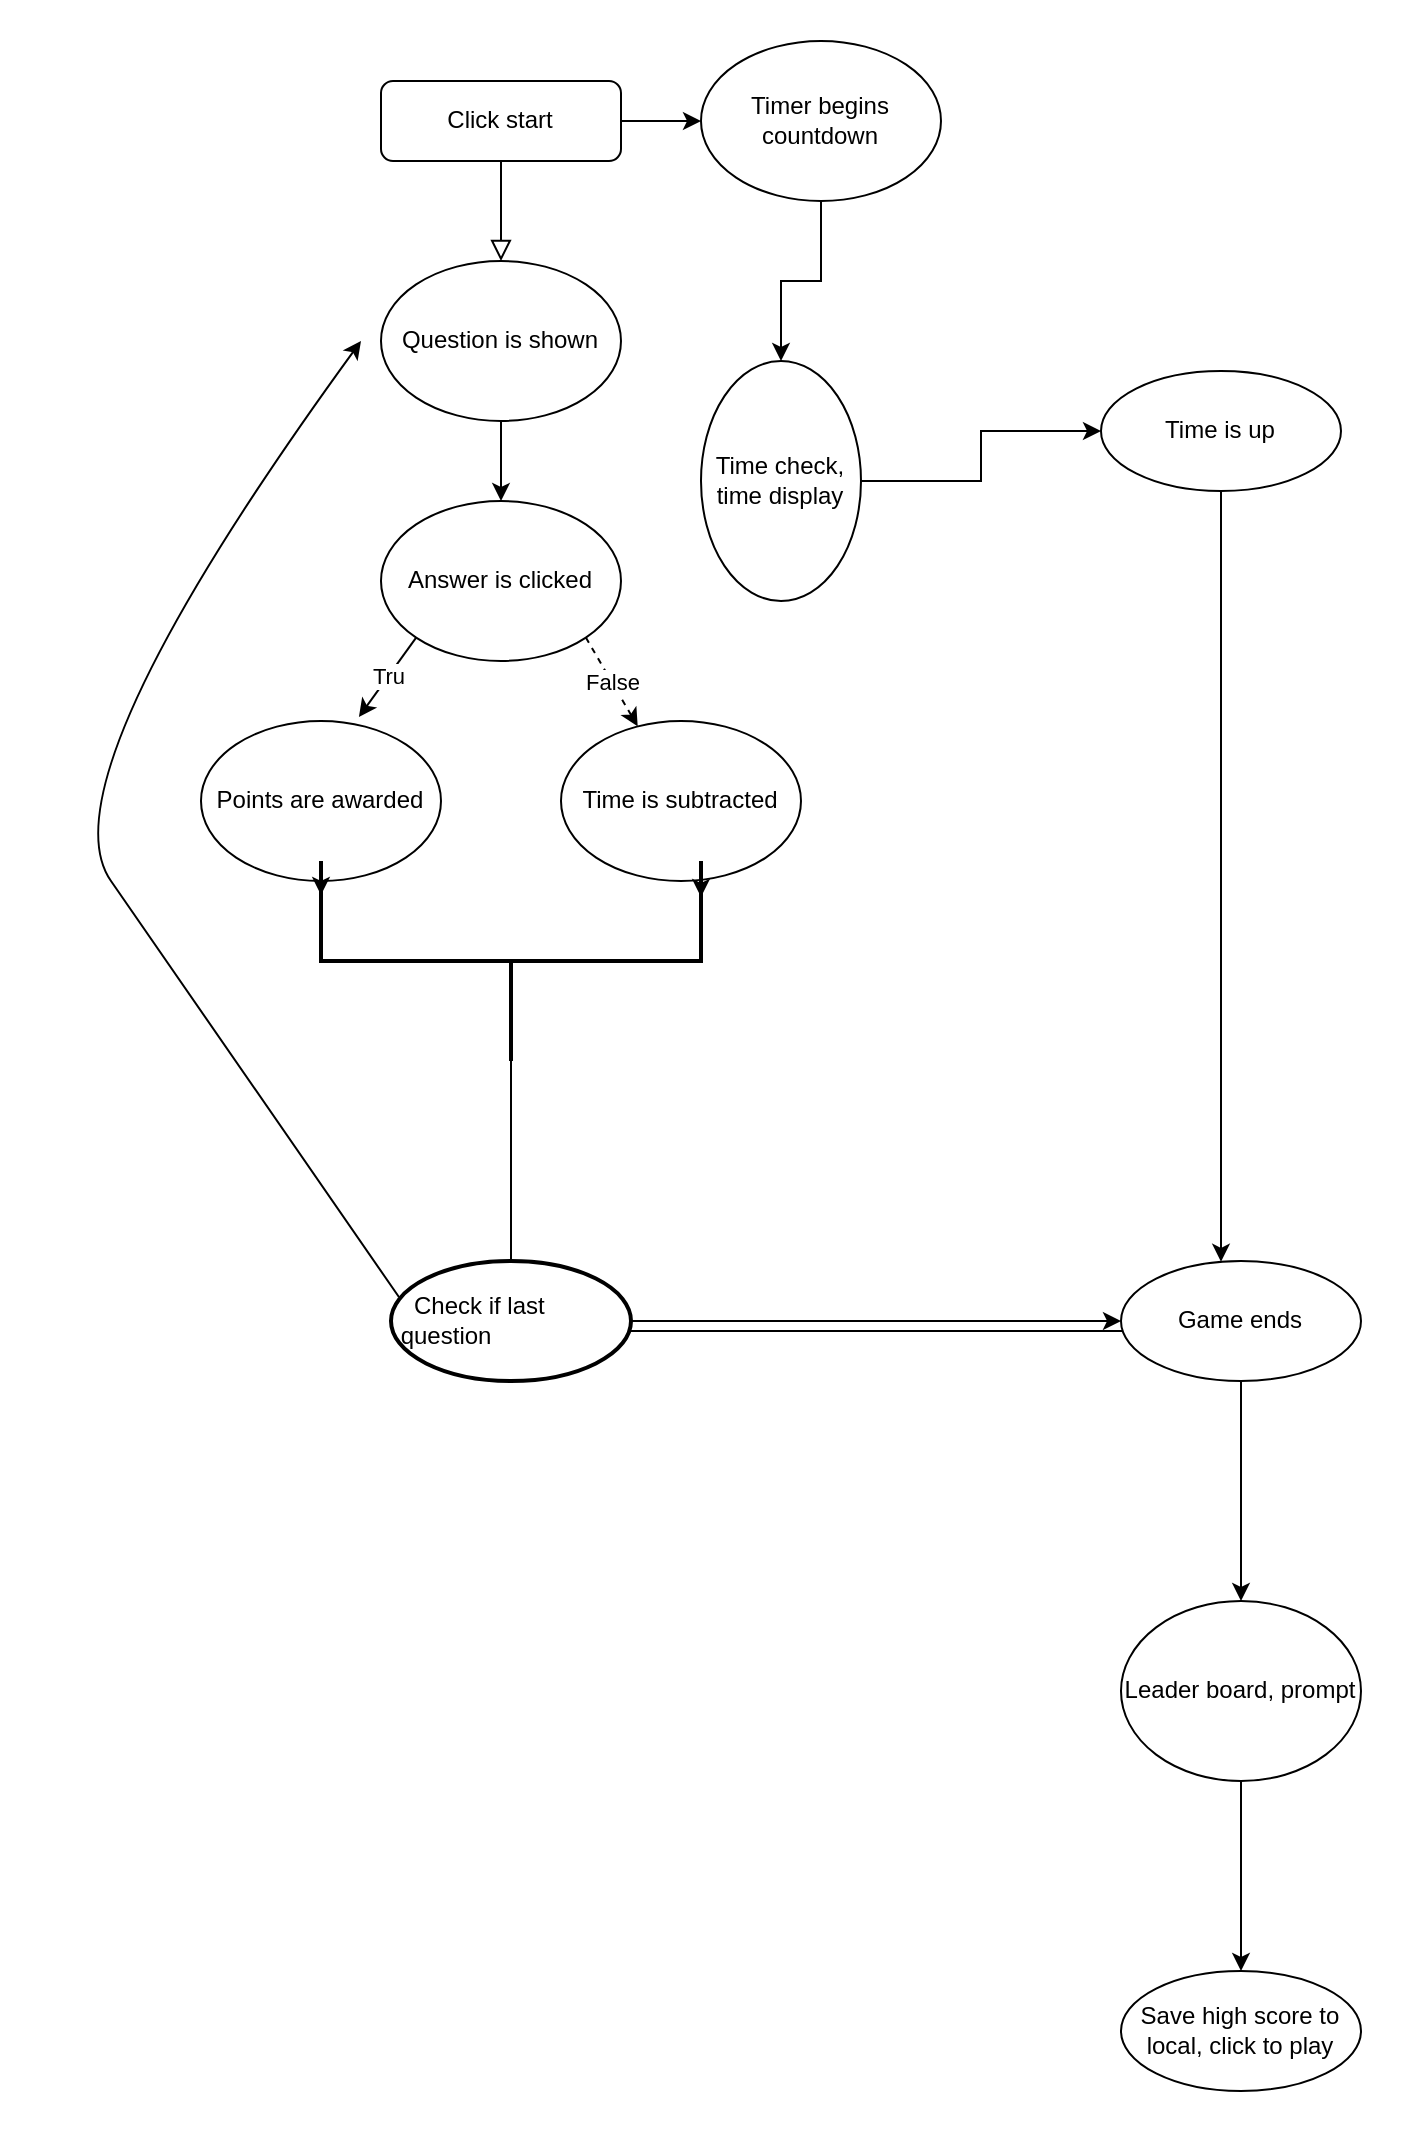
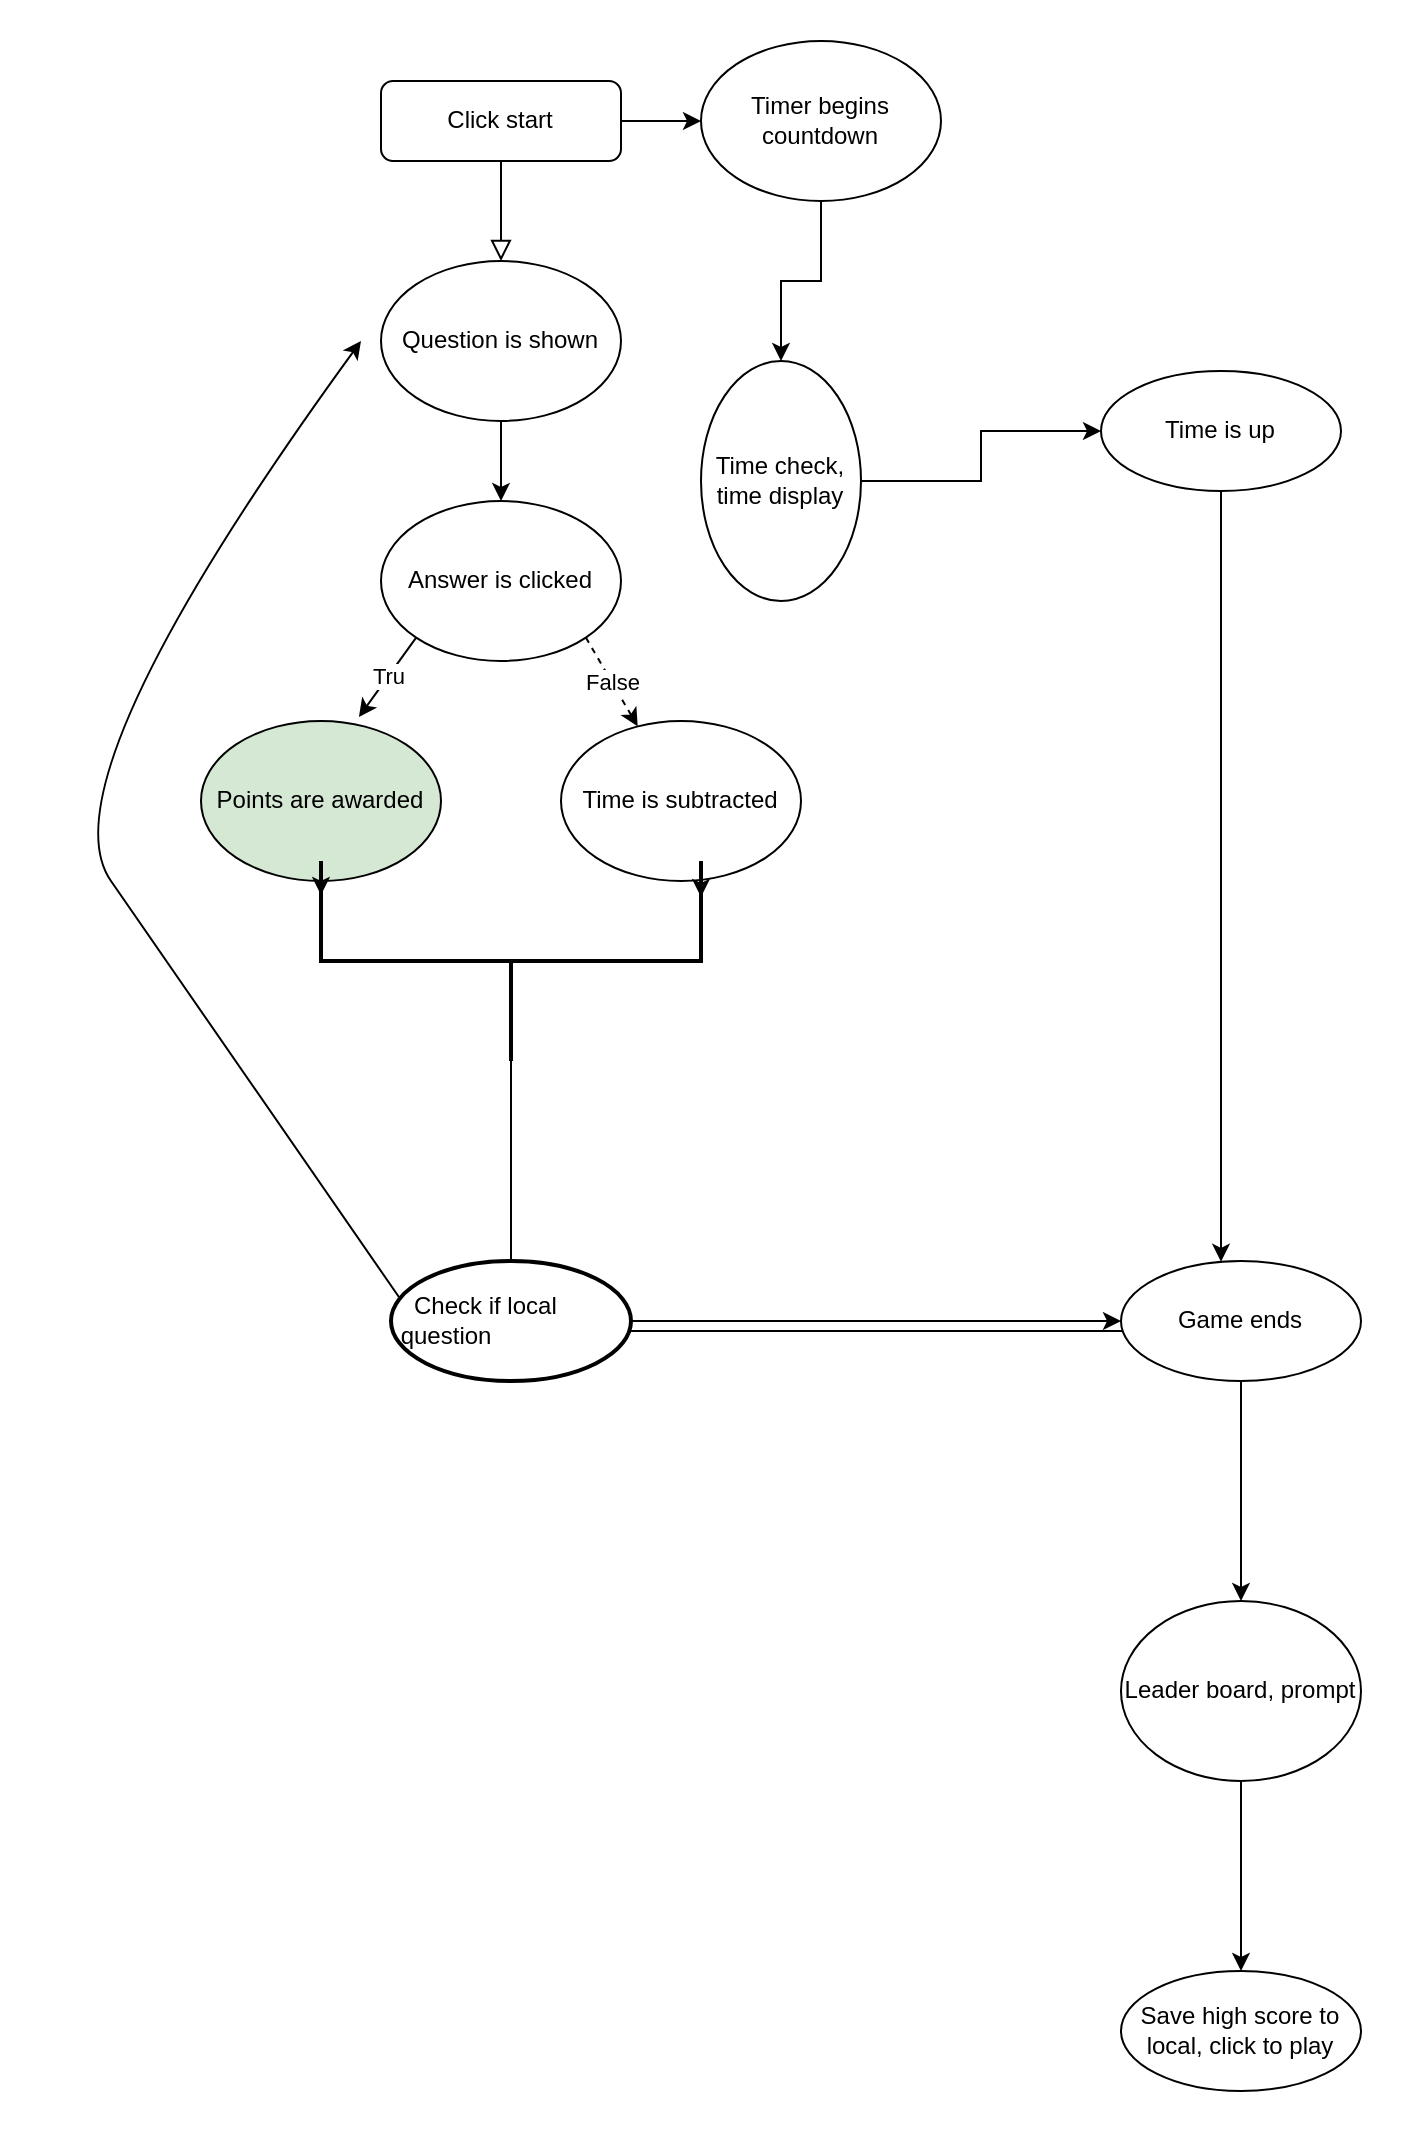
- <mxCell id="12" value="Points are awarded" style="ellipse;whiteSpace=wrap;html=1;" vertex="1" parent="1"><mxGeometry x="100" y="360" width="120" height="80" as="geometry" /></mxCell>
+ <mxCell id="12" value="Points are awarded" style="ellipse;whiteSpace=wrap;html=1;fillColor=#d5e8d4;" vertex="1" parent="1"><mxGeometry x="100" y="360" width="120" height="80" as="geometry" /></mxCell>
- <mxCell id="23" value="&amp;nbsp; &amp;nbsp;Check if last &amp;nbsp; &amp;nbsp; &amp;nbsp;question" style="ellipse;whiteSpace=wrap;html=1;align=left;strokeWidth=2;" vertex="1" parent="1"><mxGeometry x="195" y="630" width="120" height="60" as="geometry" /></mxCell>
+ <mxCell id="23" value="&amp;nbsp; &amp;nbsp;Check if local &amp;nbsp; &amp;nbsp; &amp;nbsp;question" style="ellipse;whiteSpace=wrap;html=1;align=left;strokeWidth=2;" vertex="1" parent="1"><mxGeometry x="195" y="630" width="120" height="60" as="geometry" /></mxCell>
